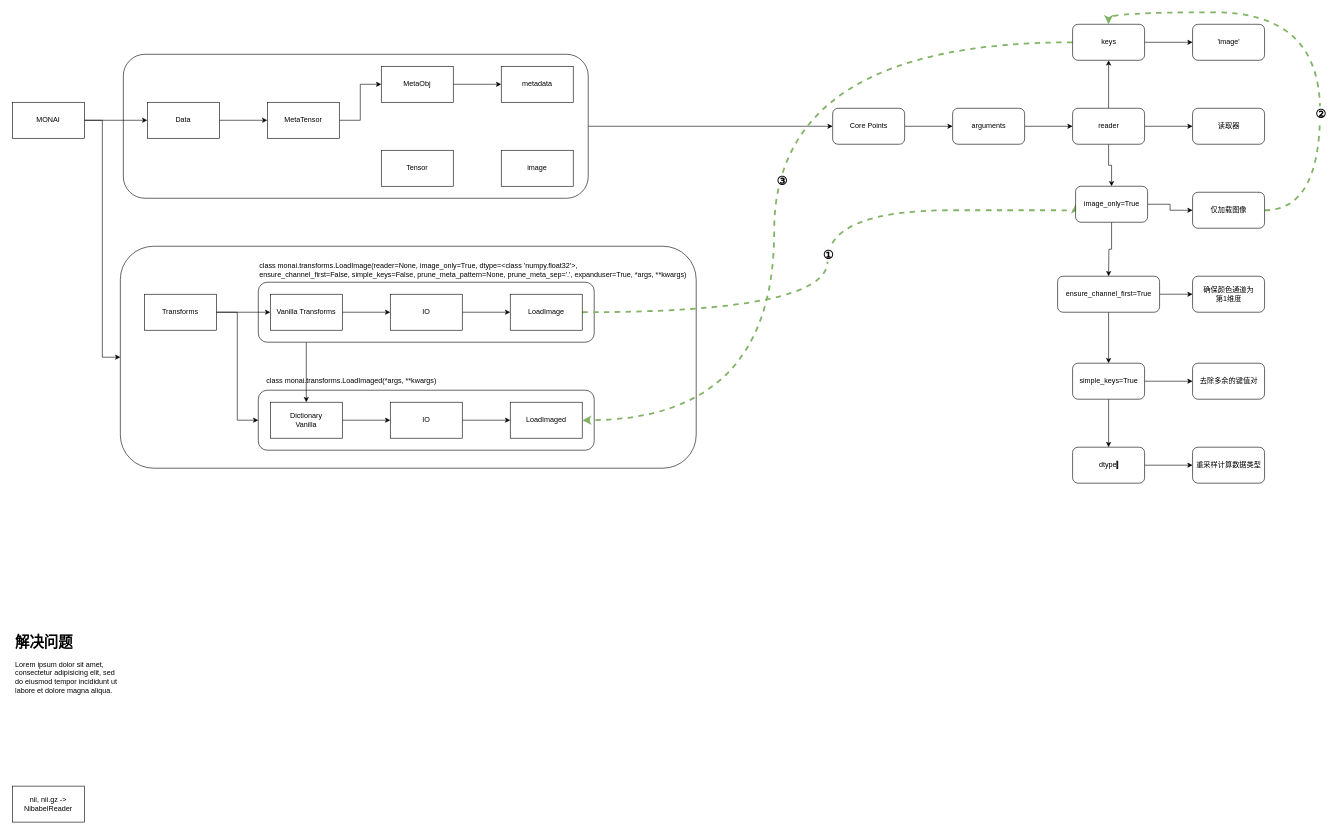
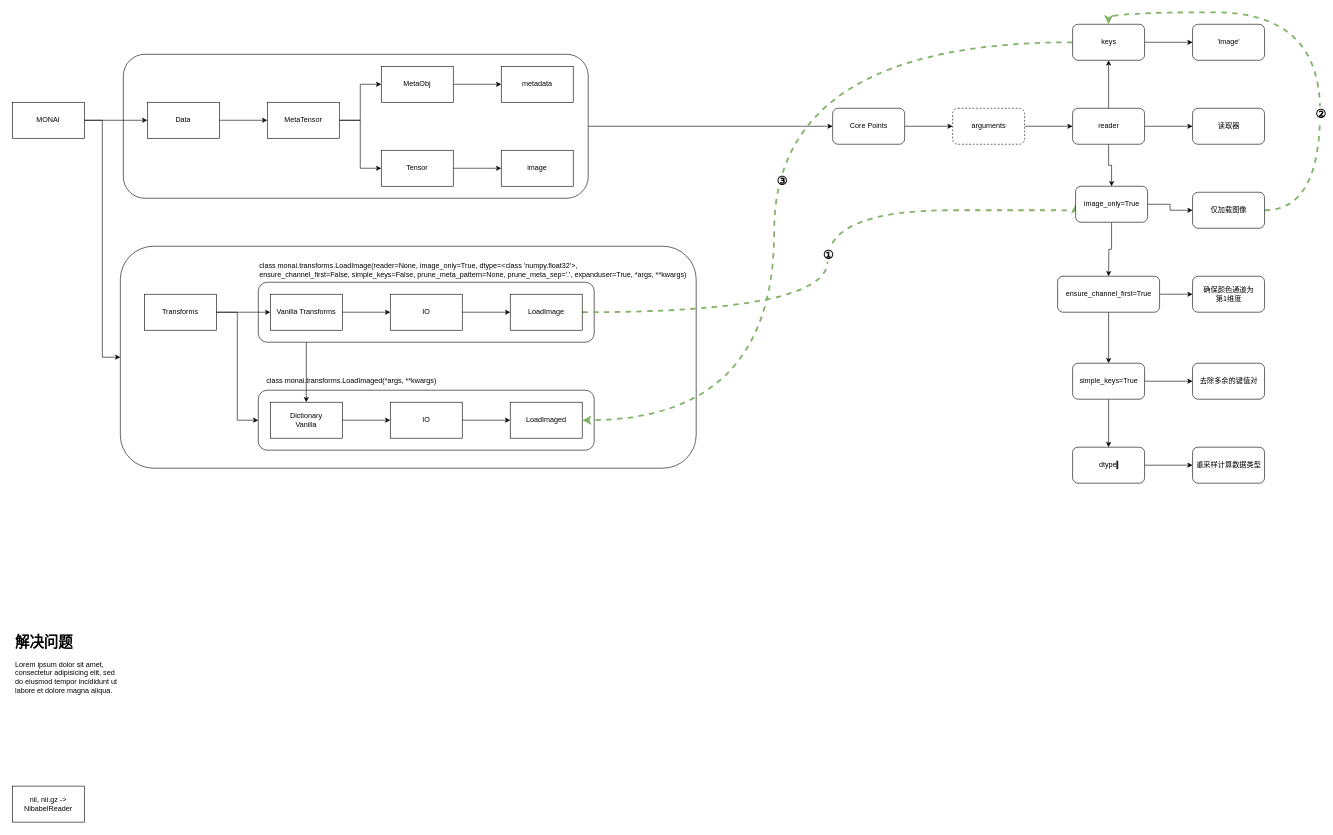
- <mxCell id="42" value="arguments" style="whiteSpace=wrap;html=1;rounded=1;" parent="1" vertex="1"><mxGeometry x="1587.5" y="180" width="120" height="60" as="geometry" /></mxCell>
+ <mxCell id="42" value="arguments" style="whiteSpace=wrap;html=1;rounded=1;dashed=1;" parent="1" vertex="1"><mxGeometry x="1587.5" y="180" width="120" height="60" as="geometry" /></mxCell>
+ <mxCell id="14" style="edgeStyle=orthogonalEdgeStyle;rounded=0;orthogonalLoop=1;jettySize=auto;html=1;entryX=0;entryY=0.5;entryDx=0;entryDy=0;" parent="1" source="15" target="19" edge="1"><mxGeometry relative="1" as="geometry" /></mxCell>
+ <mxCell id="18" value="" style="edgeStyle=orthogonalEdgeStyle;rounded=0;orthogonalLoop=1;jettySize=auto;html=1;" parent="1" source="19" target="38" edge="1"><mxGeometry relative="1" as="geometry" /></mxCell>
